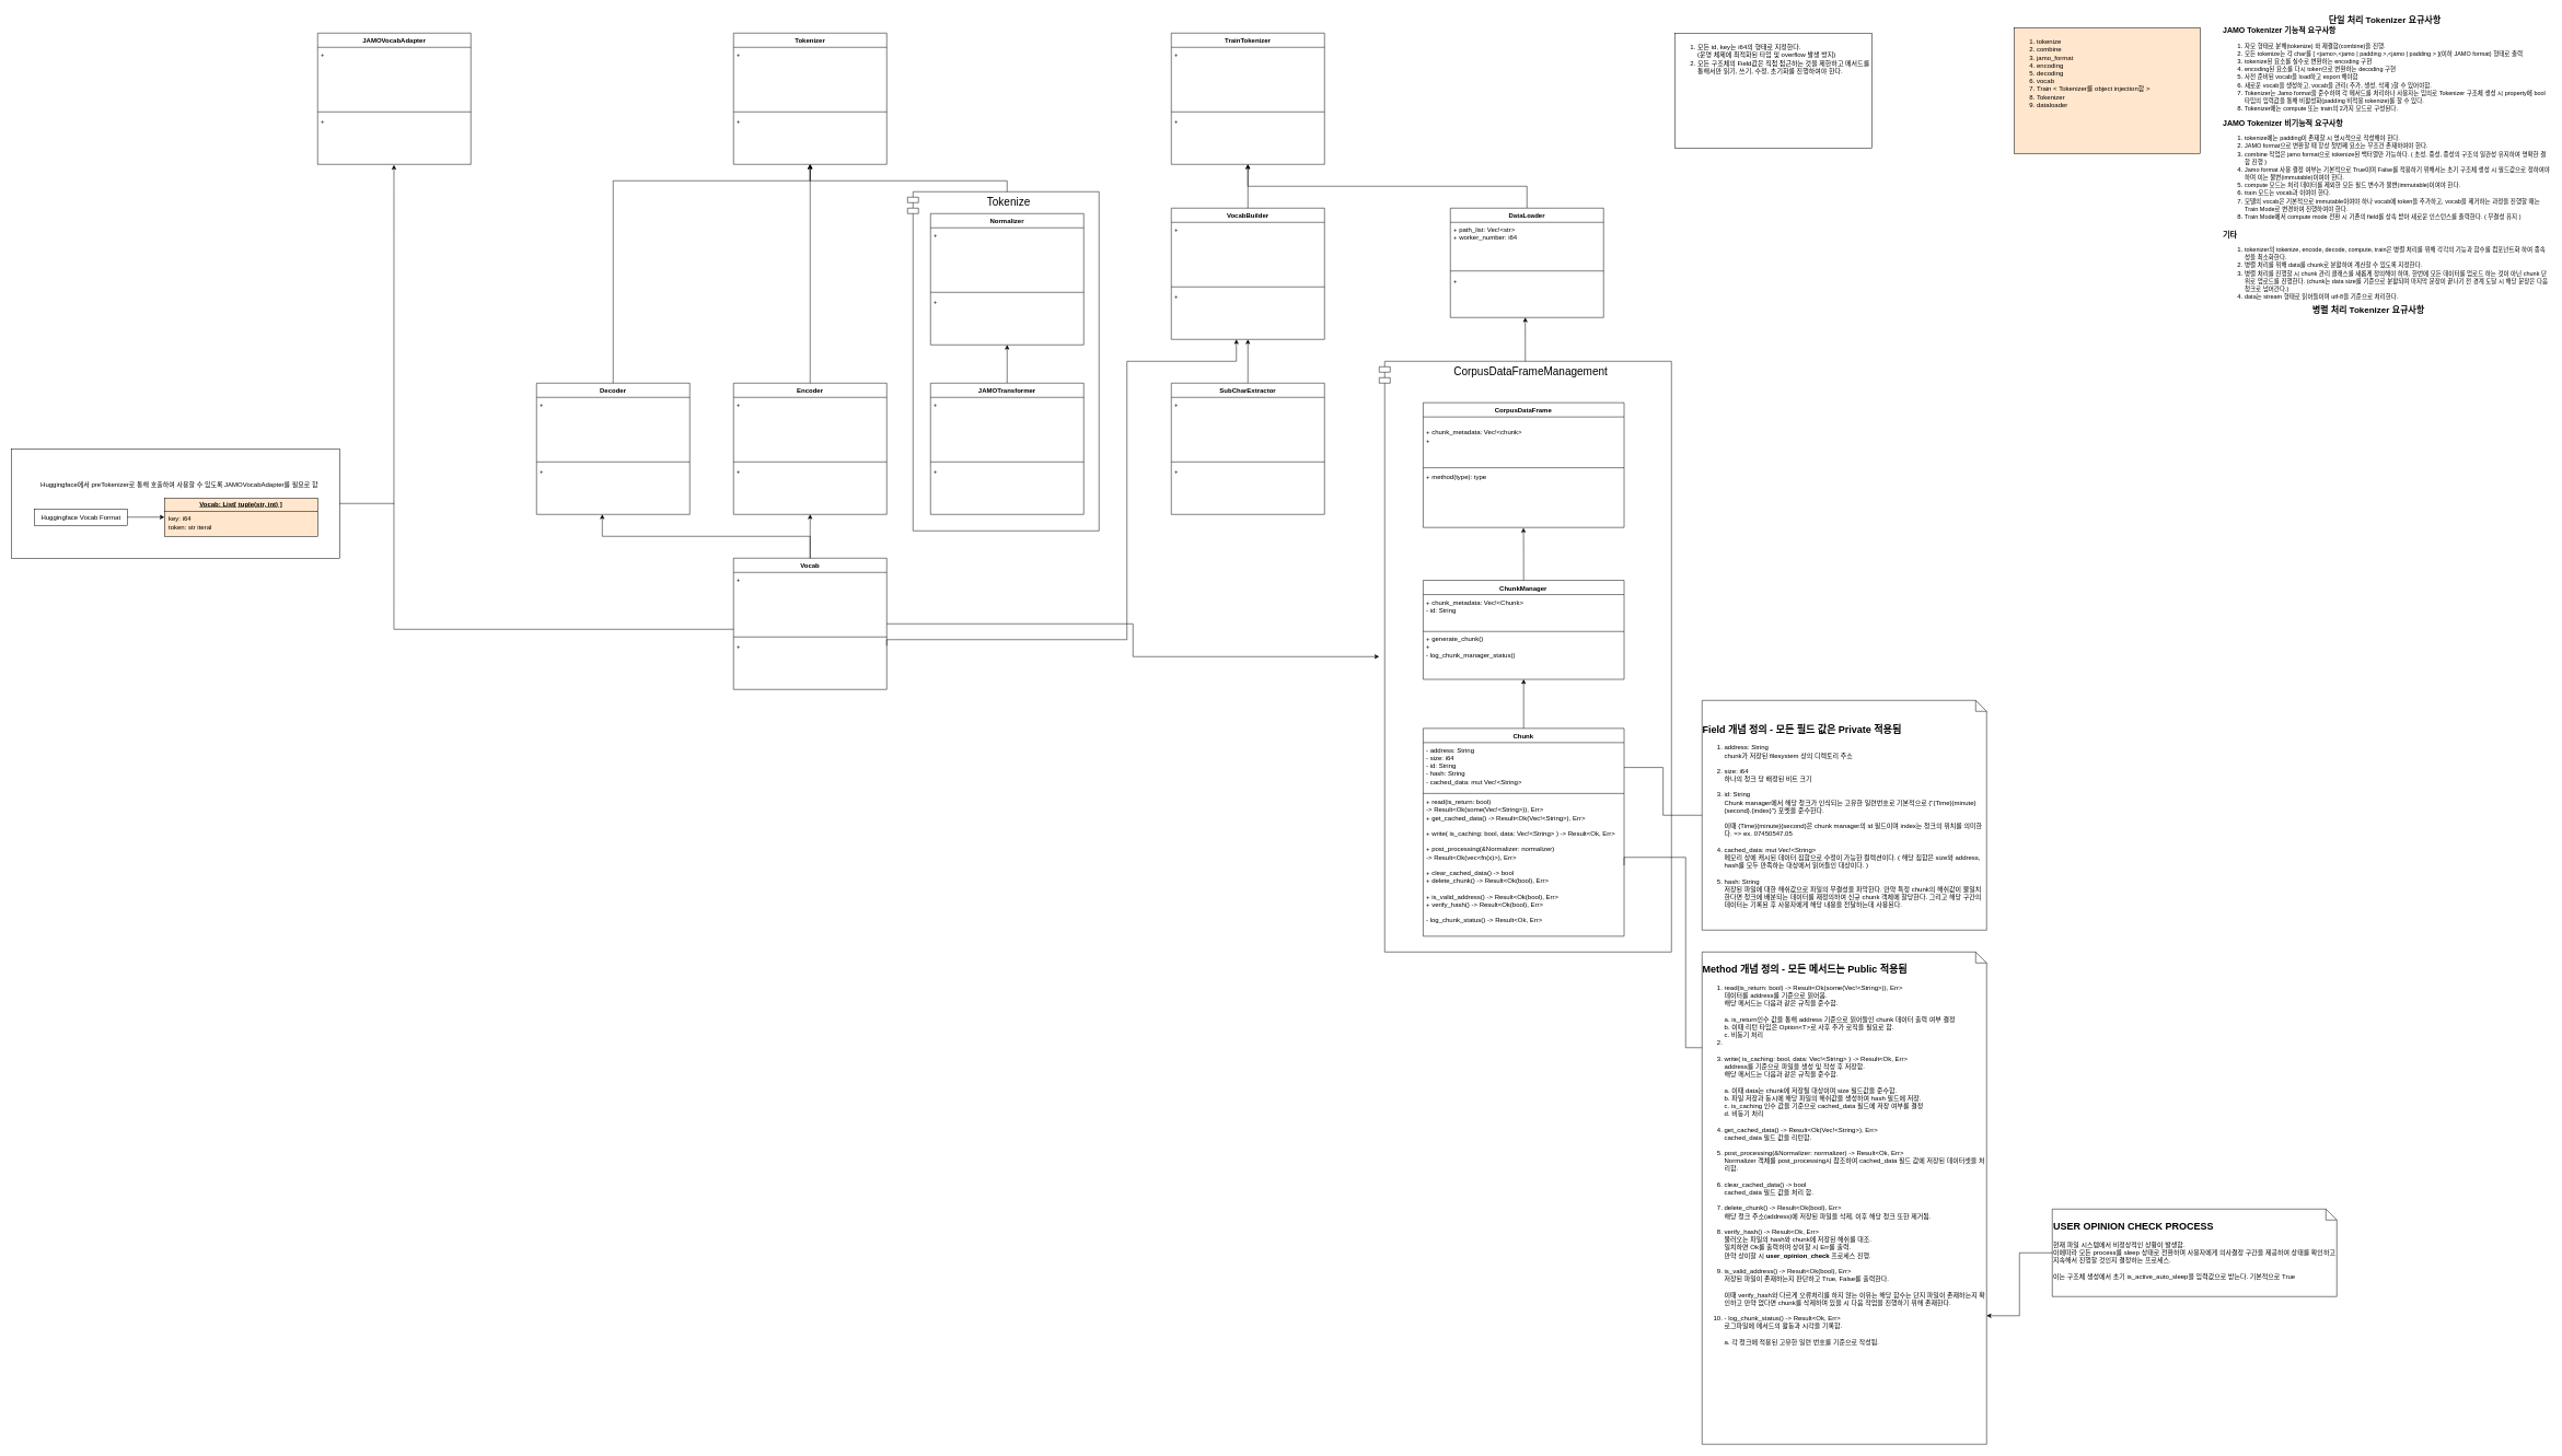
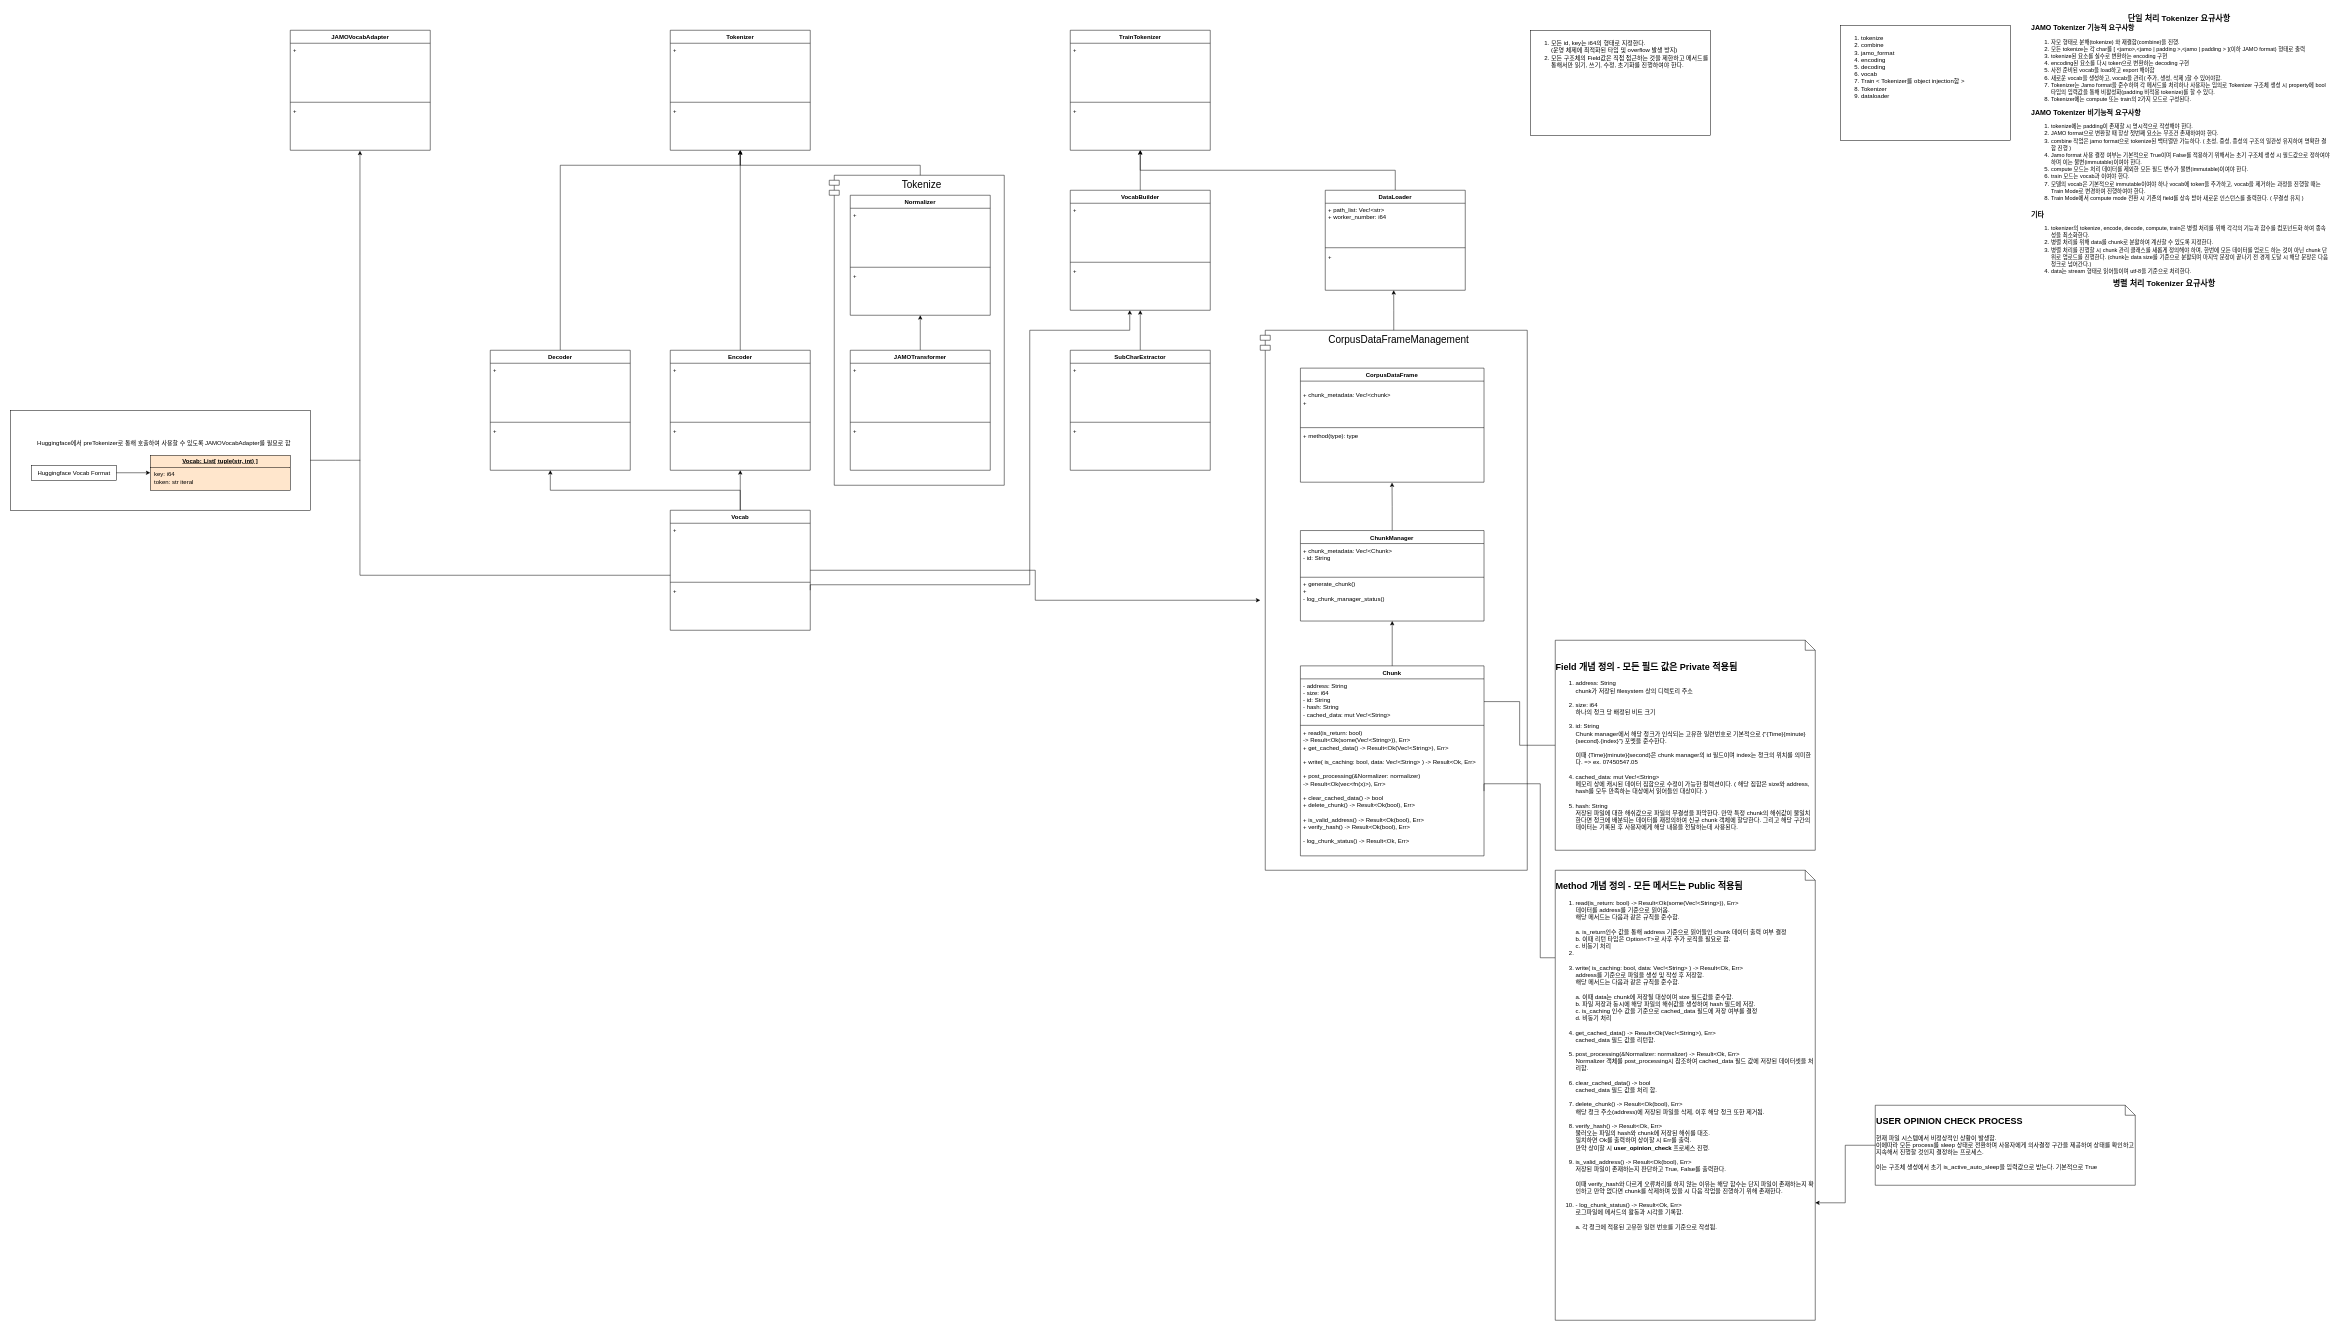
- <mxCell id="8" value="&lt;ol&gt;&lt;li&gt;tokenize&lt;/li&gt;&lt;li&gt;combine&lt;/li&gt;&lt;li&gt;jamo_format&lt;/li&gt;&lt;li&gt;encoding&lt;/li&gt;&lt;li&gt;decoding&lt;/li&gt;&lt;li&gt;vocab&lt;/li&gt;&lt;li&gt;&lt;span style=&quot;background-color: transparent; color: light-dark(rgb(0, 0, 0), rgb(255, 255, 255));&quot;&gt;Train &amp;lt; Tokenizer를 object injection함 &amp;gt;&lt;/span&gt;&lt;/li&gt;&lt;li&gt;Tokenizer&lt;/li&gt;&lt;li&gt;dataloader&lt;/li&gt;&lt;/ol&gt;" style="rounded=0;whiteSpace=wrap;html=1;align=left;verticalAlign=top;fillColor=#ffe6cc;" parent="1" vertex="1"><mxGeometry x="3680" y="50" width="340" height="230" as="geometry" /></mxCell>
+ <mxCell id="8" value="&lt;ol&gt;&lt;li&gt;tokenize&lt;/li&gt;&lt;li&gt;combine&lt;/li&gt;&lt;li&gt;jamo_format&lt;/li&gt;&lt;li&gt;encoding&lt;/li&gt;&lt;li&gt;decoding&lt;/li&gt;&lt;li&gt;vocab&lt;/li&gt;&lt;li&gt;&lt;span style=&quot;background-color: transparent; color: light-dark(rgb(0, 0, 0), rgb(255, 255, 255));&quot;&gt;Train &amp;lt; Tokenizer를 object injection함 &amp;gt;&lt;/span&gt;&lt;/li&gt;&lt;li&gt;Tokenizer&lt;/li&gt;&lt;li&gt;dataloader&lt;/li&gt;&lt;/ol&gt;" style="rounded=0;whiteSpace=wrap;html=1;align=left;verticalAlign=top;" parent="1" vertex="1"><mxGeometry x="3680" y="50" width="340" height="230" as="geometry" /></mxCell>
